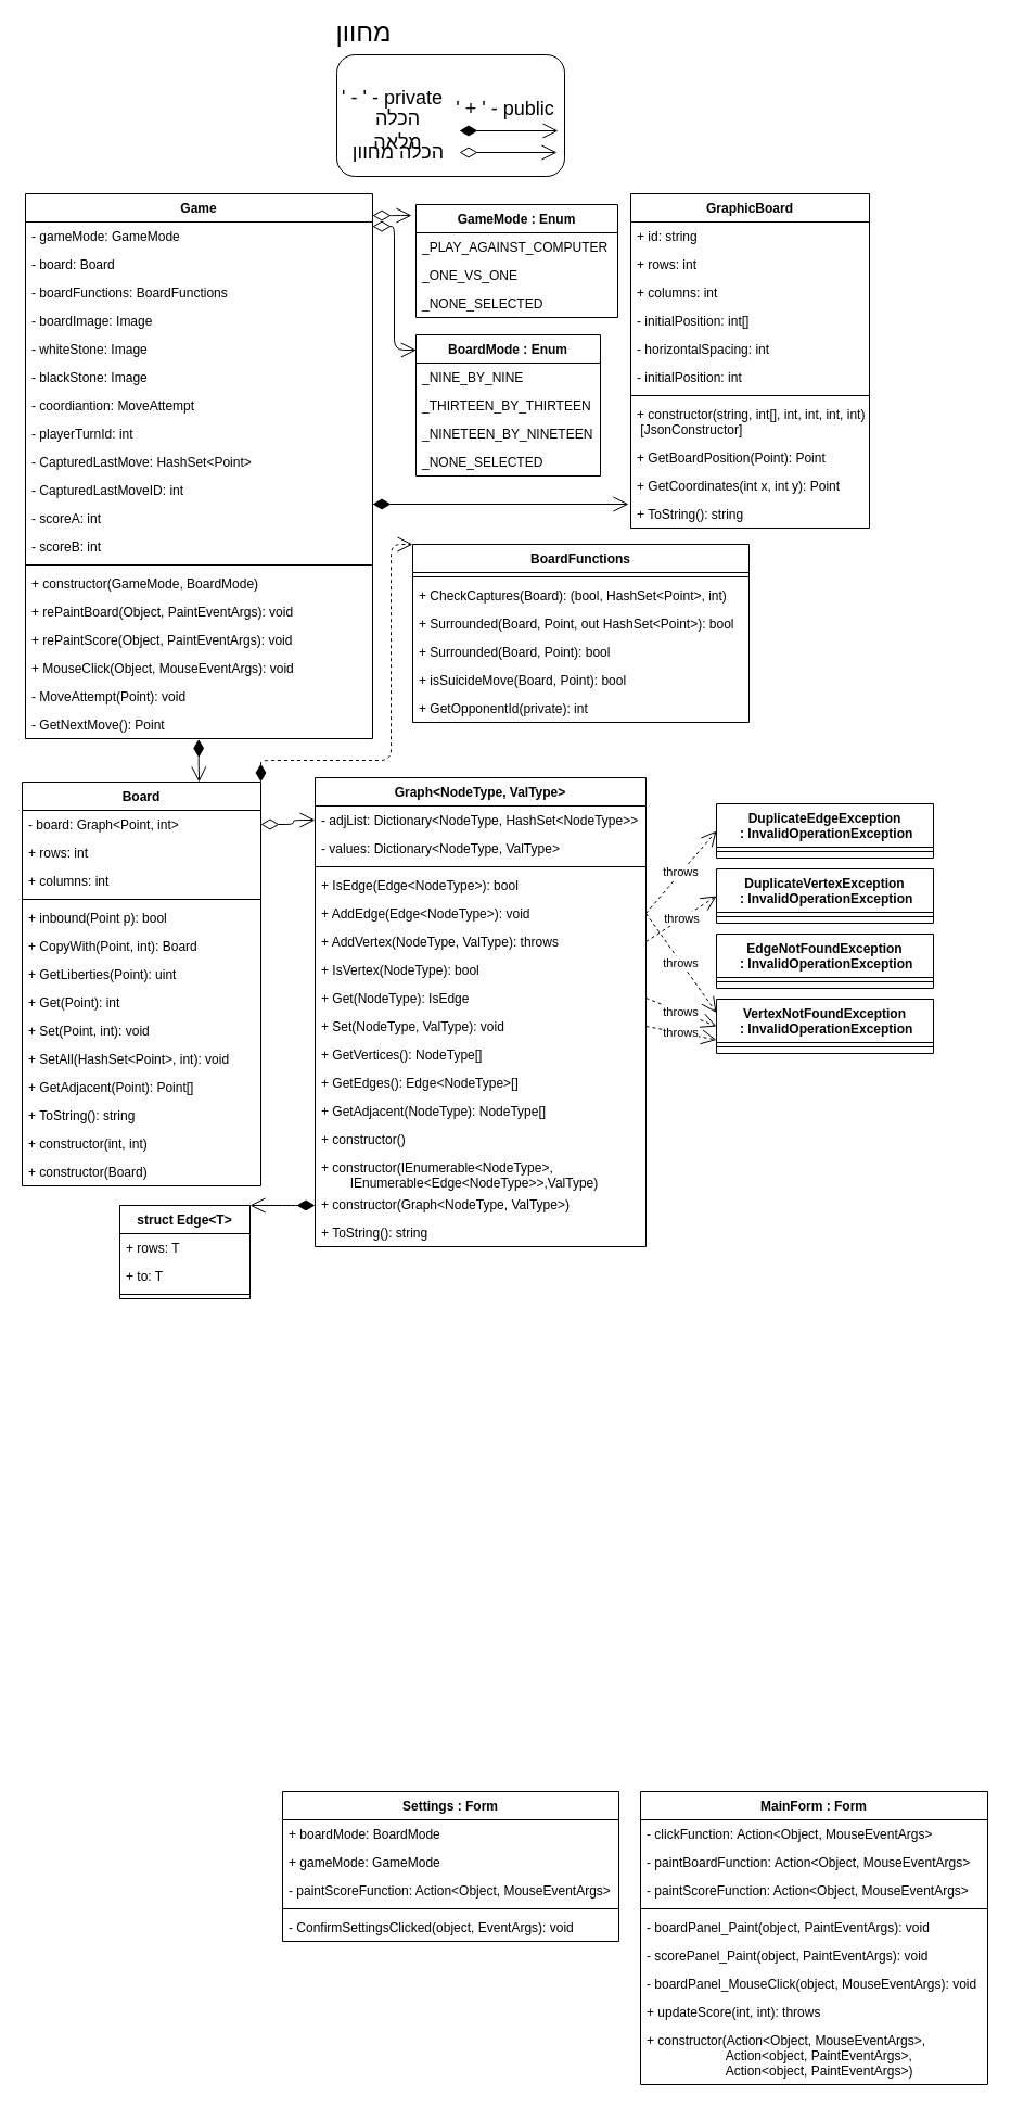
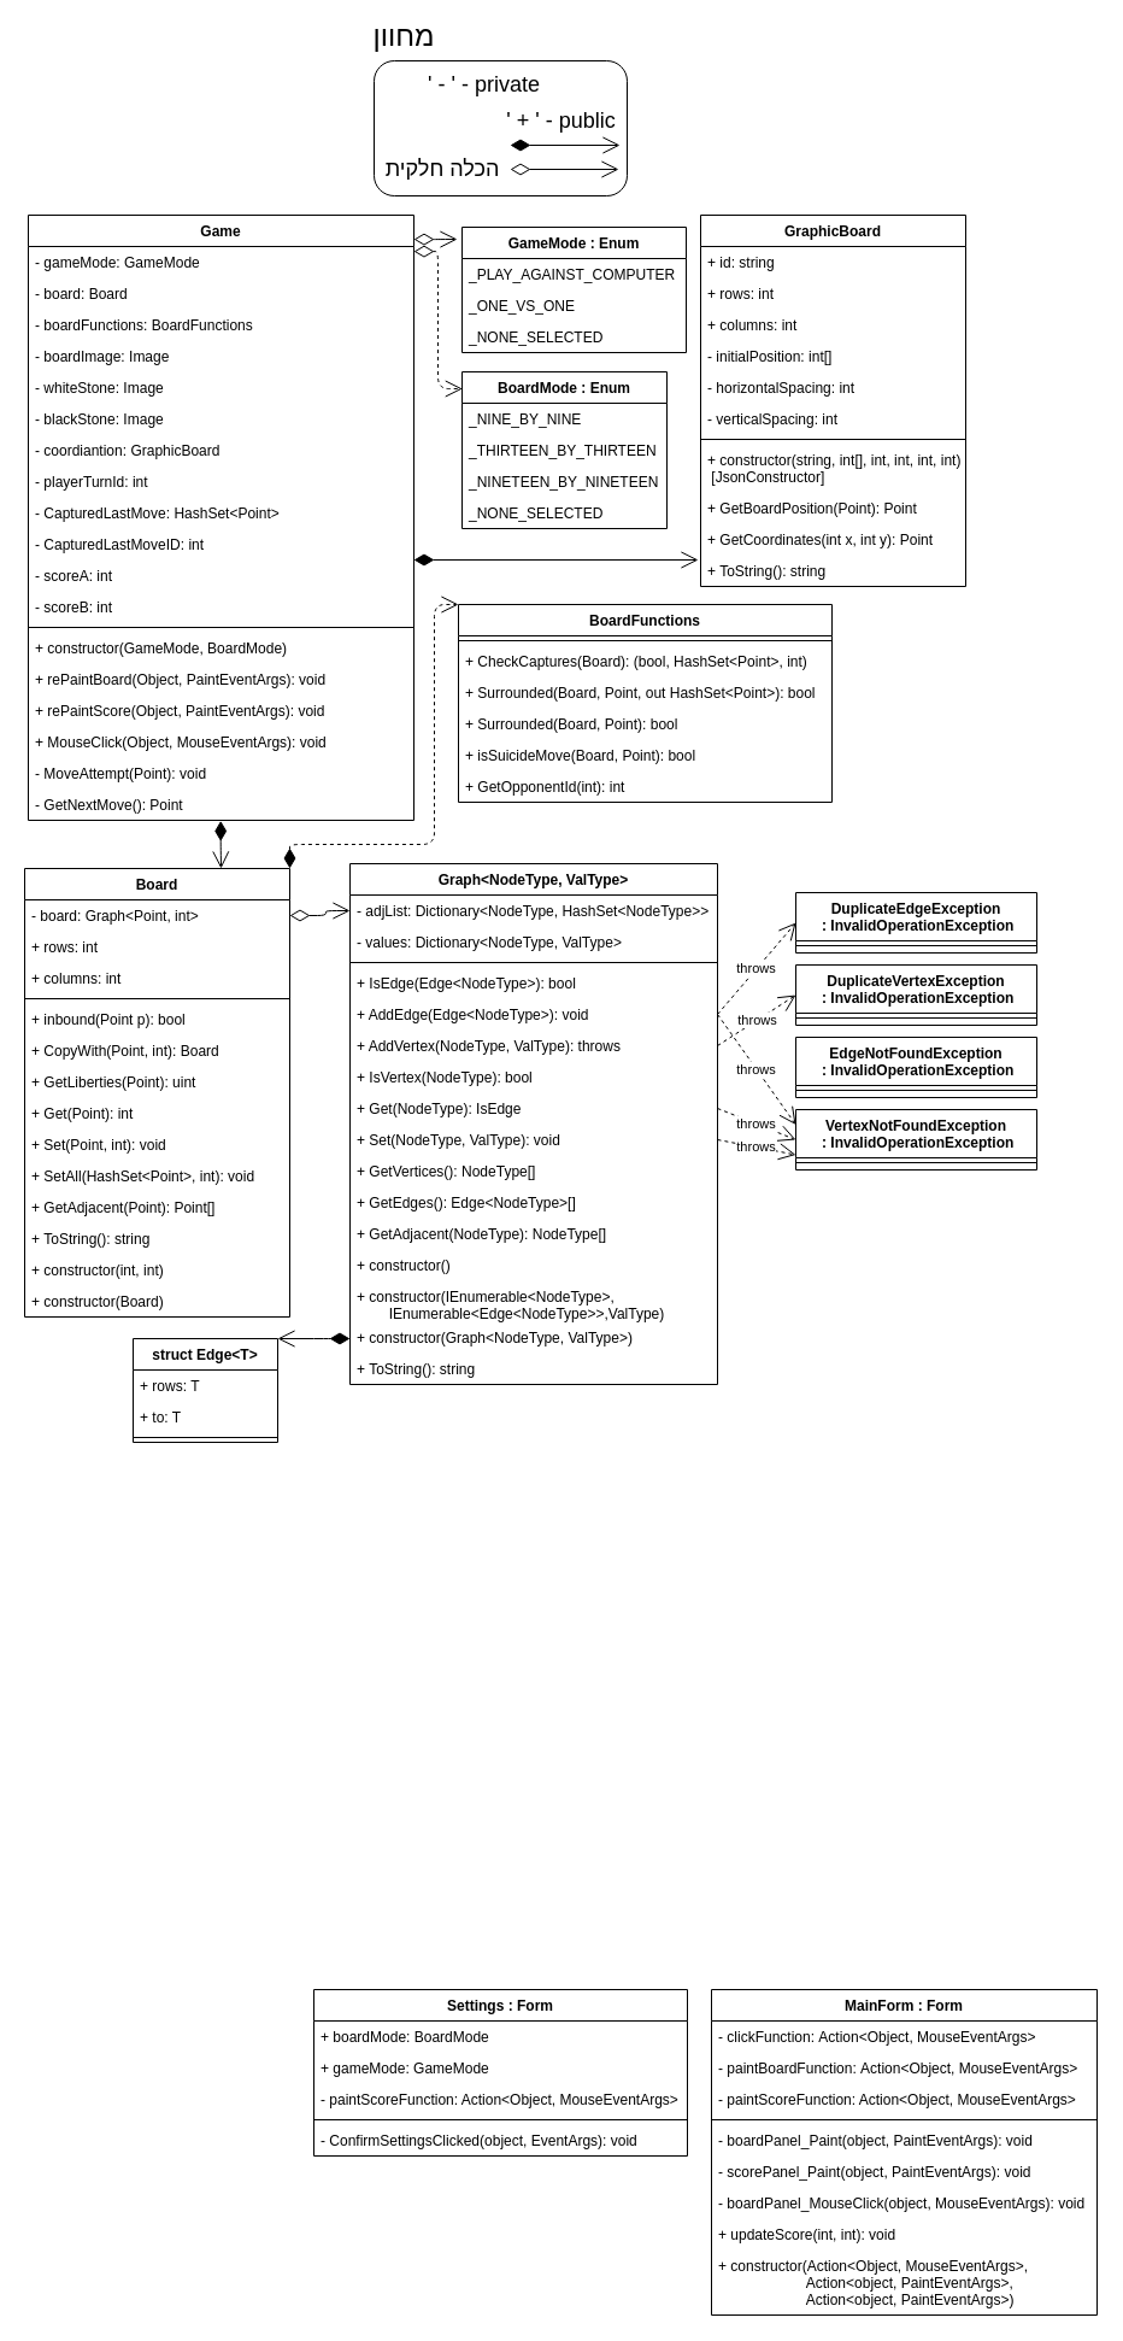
- <mxCell id="127" value="&lt;font style=&quot;font-size: 18px&quot;&gt;' - ' - private&lt;/font&gt;" style="text;html=1;strokeColor=none;fillColor=none;align=center;verticalAlign=middle;whiteSpace=wrap;rounded=0;" parent="1" vertex="1"><mxGeometry x="313" width="97" height="20" as="geometry" y="80" /></mxCell>
+ <mxCell id="127" value="&lt;font style=&quot;font-size: 18px&quot;&gt;' - ' - private&lt;/font&gt;" style="text;html=1;strokeColor=none;fillColor=none;align=center;verticalAlign=middle;whiteSpace=wrap;rounded=0;" parent="1" vertex="1"><mxGeometry x="353" y="60" width="97" height="20" as="geometry" /></mxCell>
- <mxCell id="128" value="&lt;font style=&quot;font-size: 18px&quot;&gt;הכלה מלאה&lt;/font&gt;" style="text;html=1;strokeColor=none;fillColor=none;align=center;verticalAlign=middle;whiteSpace=wrap;rounded=0;" parent="1" vertex="1"><mxGeometry x="323" y="110" width="87" height="20" as="geometry" /></mxCell>
- <mxCell id="129" value="&lt;font style=&quot;font-size: 18px&quot;&gt;הכלה מחוון&lt;/font&gt;" style="text;html=1;strokeColor=none;fillColor=none;align=center;verticalAlign=middle;whiteSpace=wrap;rounded=0;" parent="1" vertex="1"><mxGeometry x="316.5" y="130" width="100" height="20" as="geometry" /></mxCell>
+ <mxCell id="129" value="&lt;font style=&quot;font-size: 18px&quot;&gt;הכלה חלקית&lt;/font&gt;" style="text;html=1;strokeColor=none;fillColor=none;align=center;verticalAlign=middle;whiteSpace=wrap;rounded=0;" parent="1" vertex="1"><mxGeometry x="316.5" y="130" width="100" height="20" as="geometry" /></mxCell>
- <mxCell id="116" value="" style="endArrow=open;html=1;endSize=12;startArrow=diamondThin;startSize=14;startFill=0;edgeStyle=orthogonalEdgeStyle;align=left;verticalAlign=bottom;exitX=1;exitY=0.158;exitDx=0;exitDy=0;exitPerimeter=0;entryX=0.002;entryY=0.108;entryDx=0;entryDy=0;entryPerimeter=0;" parent="1" source="46" target="40" edge="1"><mxGeometry x="-1" y="3" relative="1" as="geometry"><mxPoint x="353" y="208.08" as="sourcePoint" /><mxPoint x="413" y="208" as="targetPoint" /></mxGeometry></mxCell>
+ <mxCell id="116" value="" style="endArrow=open;html=1;endSize=12;startArrow=diamondThin;startSize=14;startFill=0;edgeStyle=orthogonalEdgeStyle;align=left;verticalAlign=bottom;exitX=1;exitY=0.158;exitDx=0;exitDy=0;exitPerimeter=0;entryX=0.002;entryY=0.108;entryDx=0;entryDy=0;entryPerimeter=0;dashed=1;" parent="1" source="46" target="40" edge="1"><mxGeometry x="-1" y="3" relative="1" as="geometry"><mxPoint x="353" y="208.08" as="sourcePoint" /><mxPoint x="413" y="208" as="targetPoint" /></mxGeometry></mxCell>
- <mxCell id="103" value="- initialPosition: int" style="text;strokeColor=none;fillColor=none;align=left;verticalAlign=top;spacingLeft=4;spacingRight=4;overflow=hidden;rotatable=0;points=[[0,0.5],[1,0.5]];portConstraint=eastwest;" parent="97" vertex="1"><mxGeometry y="156" width="220" height="26" as="geometry" /></mxCell>
+ <mxCell id="103" value="- verticalSpacing: int" style="text;strokeColor=none;fillColor=none;align=left;verticalAlign=top;spacingLeft=4;spacingRight=4;overflow=hidden;rotatable=0;points=[[0,0.5],[1,0.5]];portConstraint=eastwest;" parent="97" vertex="1"><mxGeometry y="156" width="220" height="26" as="geometry" /></mxCell>
- <mxCell id="52" value="- coordiantion: MoveAttempt" style="text;strokeColor=none;fillColor=none;align=left;verticalAlign=top;spacingLeft=4;spacingRight=4;overflow=hidden;rotatable=0;points=[[0,0.5],[1,0.5]];portConstraint=eastwest;" parent="45" vertex="1"><mxGeometry y="182" width="320" height="26" as="geometry" /></mxCell>
+ <mxCell id="52" value="- coordiantion: GraphicBoard" style="text;strokeColor=none;fillColor=none;align=left;verticalAlign=top;spacingLeft=4;spacingRight=4;overflow=hidden;rotatable=0;points=[[0,0.5],[1,0.5]];portConstraint=eastwest;" parent="45" vertex="1"><mxGeometry y="182" width="320" height="26" as="geometry" /></mxCell>
- <mxCell id="96" value="+ GetOpponentId(private): int" style="text;strokeColor=none;fillColor=none;align=left;verticalAlign=top;spacingLeft=4;spacingRight=4;overflow=hidden;rotatable=0;points=[[0,0.5],[1,0.5]];portConstraint=eastwest;" parent="90" vertex="1"><mxGeometry y="138" width="310" height="26" as="geometry" /></mxCell>
+ <mxCell id="96" value="+ GetOpponentId(int): int" style="text;strokeColor=none;fillColor=none;align=left;verticalAlign=top;spacingLeft=4;spacingRight=4;overflow=hidden;rotatable=0;points=[[0,0.5],[1,0.5]];portConstraint=eastwest;" parent="90" vertex="1"><mxGeometry y="138" width="310" height="26" as="geometry" /></mxCell>
- <mxCell id="88" value="+ updateScore(int, int): throws&#10;&#10;" style="text;strokeColor=none;fillColor=none;align=left;verticalAlign=top;spacingLeft=4;spacingRight=4;overflow=hidden;rotatable=0;points=[[0,0.5],[1,0.5]];portConstraint=eastwest;" parent="80" vertex="1"><mxGeometry y="190" width="320" height="26" as="geometry" /></mxCell>
+ <mxCell id="88" value="+ updateScore(int, int): void&#10;&#10;" style="text;strokeColor=none;fillColor=none;align=left;verticalAlign=top;spacingLeft=4;spacingRight=4;overflow=hidden;rotatable=0;points=[[0,0.5],[1,0.5]];portConstraint=eastwest;" parent="80" vertex="1"><mxGeometry y="190" width="320" height="26" as="geometry" /></mxCell>
